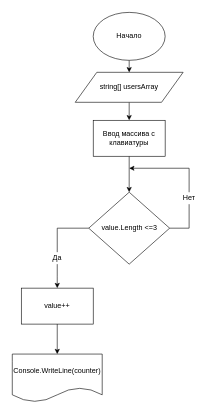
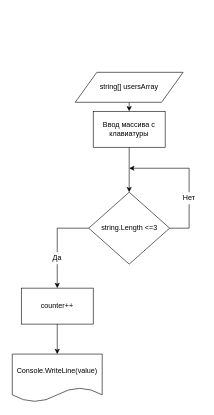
- <mxCell id="3" value="Начало" style="ellipse;whiteSpace=wrap;html=1;" vertex="1" parent="1"><mxGeometry x="155" y="20" width="120" height="80" as="geometry" /></mxCell>
- <mxCell id="2" style="edgeStyle=orthogonalEdgeStyle;rounded=0;orthogonalLoop=1;jettySize=auto;html=1;exitX=0.5;exitY=1;exitDx=0;exitDy=0;entryX=0.5;entryY=0;entryDx=0;entryDy=0;" edge="1" parent="1" source="3" target="5"><mxGeometry relative="1" as="geometry" /></mxCell>
- <mxCell id="9" value="Ввод массива с клавиатуры" style="rounded=0;whiteSpace=wrap;html=1;" vertex="1" parent="1"><mxGeometry x="155" y="200" width="120" height="60" as="geometry" /></mxCell>
+ <mxCell id="9" value="Ввод массива с клавиатуры" style="rounded=0;whiteSpace=wrap;html=1;" vertex="1" parent="1"><mxGeometry x="155" y="185" width="120" height="60" as="geometry" /></mxCell>
- <mxCell id="6" value="value.Length &amp;lt;=3" style="rhombus;whiteSpace=wrap;html=1;" vertex="1" parent="1"><mxGeometry x="147.5" y="320" width="135" height="120" as="geometry" /></mxCell>
+ <mxCell id="6" value="string.Length &amp;lt;=3" style="rhombus;whiteSpace=wrap;html=1;" vertex="1" parent="1"><mxGeometry x="147.5" y="320" width="135" height="120" as="geometry" /></mxCell>
- <mxCell id="19" value="value++" style="rounded=0;whiteSpace=wrap;html=1;" vertex="1" parent="1"><mxGeometry x="35" y="480" width="120" height="60" as="geometry" /></mxCell>
+ <mxCell id="19" value="counter++" style="rounded=0;whiteSpace=wrap;html=1;" vertex="1" parent="1"><mxGeometry x="35" y="480" width="120" height="60" as="geometry" /></mxCell>
- <mxCell id="7" value="Console.WriteLine(counter)" style="shape=document;whiteSpace=wrap;html=1;boundedLbl=1;" vertex="1" parent="1"><mxGeometry x="20" y="590" width="150" height="80" as="geometry" /></mxCell>
+ <mxCell id="7" value="Console.WriteLine(value)" style="shape=document;whiteSpace=wrap;html=1;boundedLbl=1;" vertex="1" parent="1"><mxGeometry x="20" y="590" width="150" height="80" as="geometry" /></mxCell>
